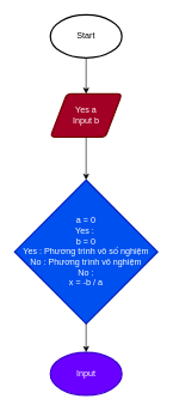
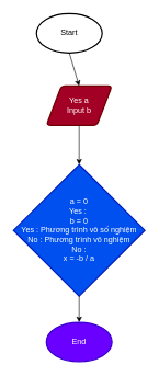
- <mxCell id="2" value="Start" style="strokeWidth=2;html=1;shape=mxgraph.flowchart.start_1;whiteSpace=wrap;" vertex="1" parent="1"><mxGeometry x="70" y="20" width="100" height="60" as="geometry" /></mxCell>
+ <mxCell id="2" value="Start" style="strokeWidth=2;html=1;shape=mxgraph.flowchart.start_1;whiteSpace=wrap;" vertex="1" parent="1"><mxGeometry x="55" y="20" width="100" height="60" as="geometry" /></mxCell>
- <mxCell id="8" value="Input" style="strokeWidth=2;html=1;shape=mxgraph.flowchart.start_1;whiteSpace=wrap;fillColor=#6a00ff;fontColor=#ffffff;strokeColor=#3700CC;" vertex="1" parent="1"><mxGeometry x="70" y="490" width="100" height="60" as="geometry" /></mxCell>
+ <mxCell id="8" value="End" style="strokeWidth=2;html=1;shape=mxgraph.flowchart.start_1;whiteSpace=wrap;fillColor=#6a00ff;fontColor=#ffffff;strokeColor=#3700CC;" vertex="1" parent="1"><mxGeometry x="70" y="490" width="100" height="60" as="geometry" /></mxCell>
